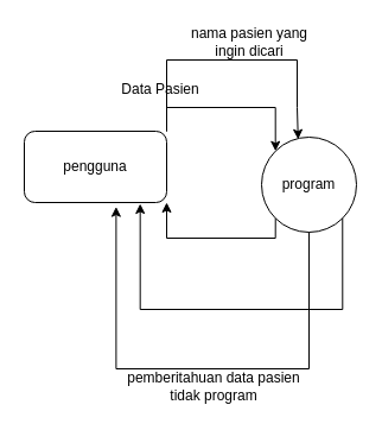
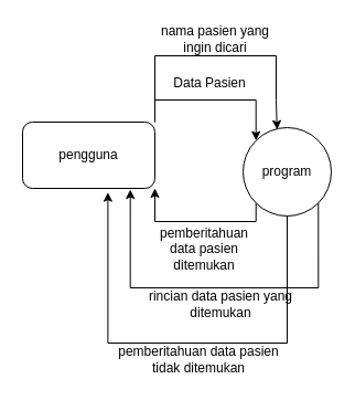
- <mxCell id="8" value="nama pasien yang ingin dicari" style="text;html=1;align=center;verticalAlign=middle;whiteSpace=wrap;rounded=0;" vertex="1" parent="1"><mxGeometry x="155" y="20" width="110" height="30" as="geometry" /></mxCell>
+ <mxCell id="8" value="nama pasien yang ingin dicari" style="text;html=1;align=center;verticalAlign=middle;whiteSpace=wrap;rounded=0;" vertex="1" parent="1"><mxGeometry x="140" y="20" width="110" height="30" as="geometry" /></mxCell>
- <mxCell id="6" value="Data Pasien" style="text;html=1;align=center;verticalAlign=middle;whiteSpace=wrap;rounded=0;" vertex="1" parent="1"><mxGeometry x="100" y="60" width="70" height="30" as="geometry" /></mxCell>
+ <mxCell id="6" value="Data Pasien" style="text;html=1;align=center;verticalAlign=middle;whiteSpace=wrap;rounded=0;" vertex="1" parent="1"><mxGeometry x="155" y="60" width="70" height="30" as="geometry" /></mxCell>
+ <mxCell id="9" value="pemberitahuan data pasien ditemukan" style="text;html=1;align=center;verticalAlign=middle;whiteSpace=wrap;rounded=0;" vertex="1" parent="1"><mxGeometry x="140" y="210" width="90" height="30" as="geometry" /></mxCell>
+ <mxCell id="11" value="rincian data pasien yang ditemukan" style="text;html=1;align=center;verticalAlign=middle;whiteSpace=wrap;rounded=0;" vertex="1" parent="1"><mxGeometry x="120" y="260" width="160" height="30" as="geometry" /></mxCell>
- <mxCell id="13" value="pemberitahuan data pasien tidak program" style="text;html=1;align=center;verticalAlign=middle;whiteSpace=wrap;rounded=0;" vertex="1" parent="1"><mxGeometry x="100" y="310" width="160" height="30" as="geometry" /></mxCell>
+ <mxCell id="13" value="pemberitahuan data pasien tidak ditemukan" style="text;html=1;align=center;verticalAlign=middle;whiteSpace=wrap;rounded=0;" vertex="1" parent="1"><mxGeometry x="100" y="310" width="160" height="30" as="geometry" /></mxCell>
